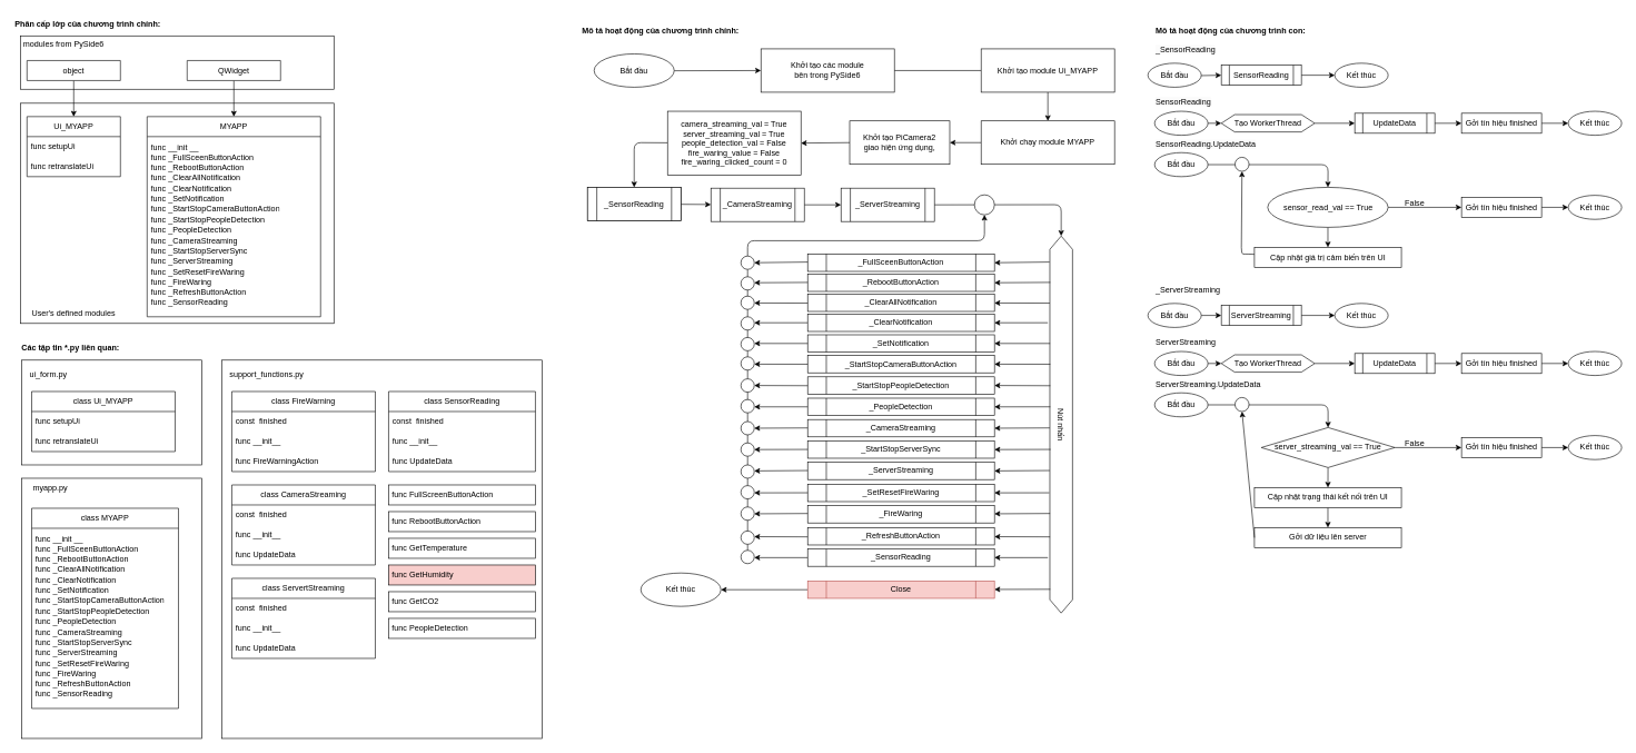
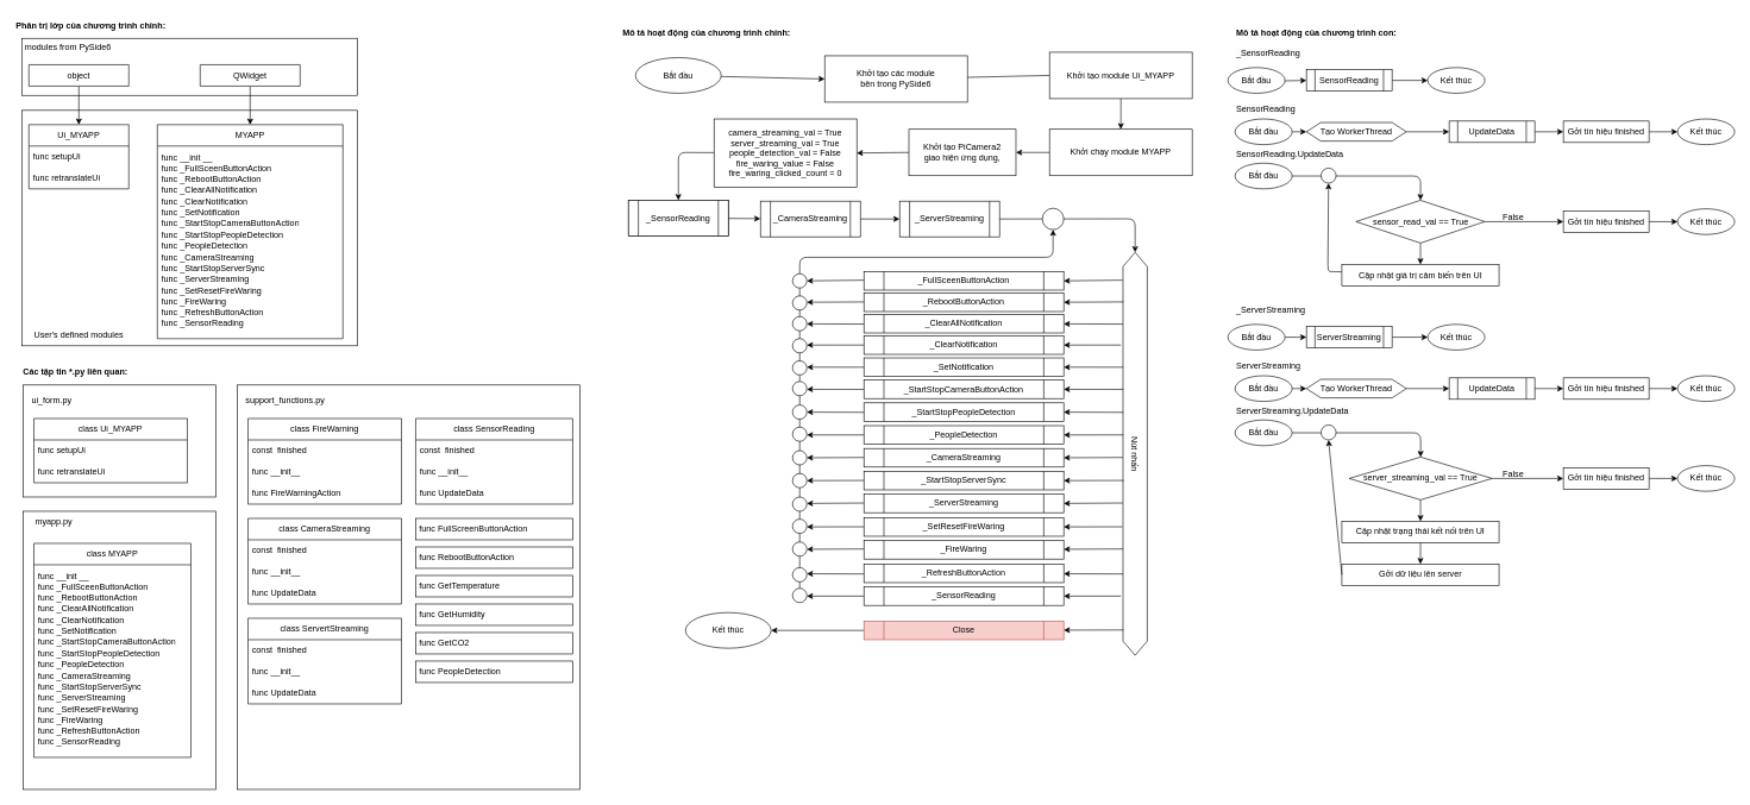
- <mxCell id="15" value="&lt;font color=&quot;#000000&quot;&gt;&lt;b&gt;Phân cấp lớp của chương trình chính:&lt;/b&gt;&lt;/font&gt;" style="text;html=1;strokeColor=none;fillColor=none;align=left;verticalAlign=middle;whiteSpace=wrap;rounded=0;labelBackgroundColor=none;fontColor=#FFFFFF;movable=1;resizable=1;rotatable=1;deletable=1;editable=1;connectable=1;" parent="1" vertex="1"><mxGeometry x="20" width="560" height="30" as="geometry" y="20" /></mxCell>
+ <mxCell id="15" value="&lt;font color=&quot;#000000&quot;&gt;&lt;b&gt;Phân trị lớp của chương trình chính:&lt;/b&gt;&lt;/font&gt;" style="text;html=1;strokeColor=none;fillColor=none;align=left;verticalAlign=middle;whiteSpace=wrap;rounded=0;labelBackgroundColor=none;fontColor=#FFFFFF;movable=1;resizable=1;rotatable=1;deletable=1;editable=1;connectable=1;" parent="1" vertex="1"><mxGeometry x="20" width="560" height="30" as="geometry" y="20" /></mxCell>
- <mxCell id="130" value="Khởi tạo các module &lt;br&gt;bên trong PySide6" style="rounded=0;whiteSpace=wrap;html=1;labelBackgroundColor=none;fontColor=#000000;" vertex="1" parent="1"><mxGeometry x="1140" y="72.5" width="200" height="65" as="geometry" /></mxCell>
+ <mxCell id="130" value="Khởi tạo các module &lt;br&gt;bên trong PySide6" style="rounded=0;whiteSpace=wrap;html=1;labelBackgroundColor=none;fontColor=#000000;" vertex="1" parent="1"><mxGeometry x="1155" y="77.5" width="200" height="65" as="geometry" /></mxCell>
- <mxCell id="72" value="sensor_read_val == True" style="ellipse;whiteSpace=wrap;html=1;labelBackgroundColor=none;fontColor=#000000;" parent="1" vertex="1"><mxGeometry x="1899.5" y="280" width="180.5" height="60" as="geometry" /></mxCell>
+ <mxCell id="72" value="sensor_read_val == True" style="rhombus;whiteSpace=wrap;html=1;labelBackgroundColor=none;fontColor=#000000;" parent="1" vertex="1"><mxGeometry x="1899.5" y="280" width="180.5" height="60" as="geometry" /></mxCell>
- <mxCell id="47" value="&amp;nbsp;func GetHumidity" style="rounded=0;whiteSpace=wrap;html=1;labelBackgroundColor=none;fontColor=#000000;align=left;fillColor=#f8cecc;" parent="1" vertex="1"><mxGeometry x="582" y="846" width="220" height="30" as="geometry" /></mxCell>
+ <mxCell id="47" value="&amp;nbsp;func GetHumidity" style="rounded=0;whiteSpace=wrap;html=1;labelBackgroundColor=none;fontColor=#000000;align=left;" parent="1" vertex="1"><mxGeometry x="582" y="846" width="220" height="30" as="geometry" /></mxCell>
